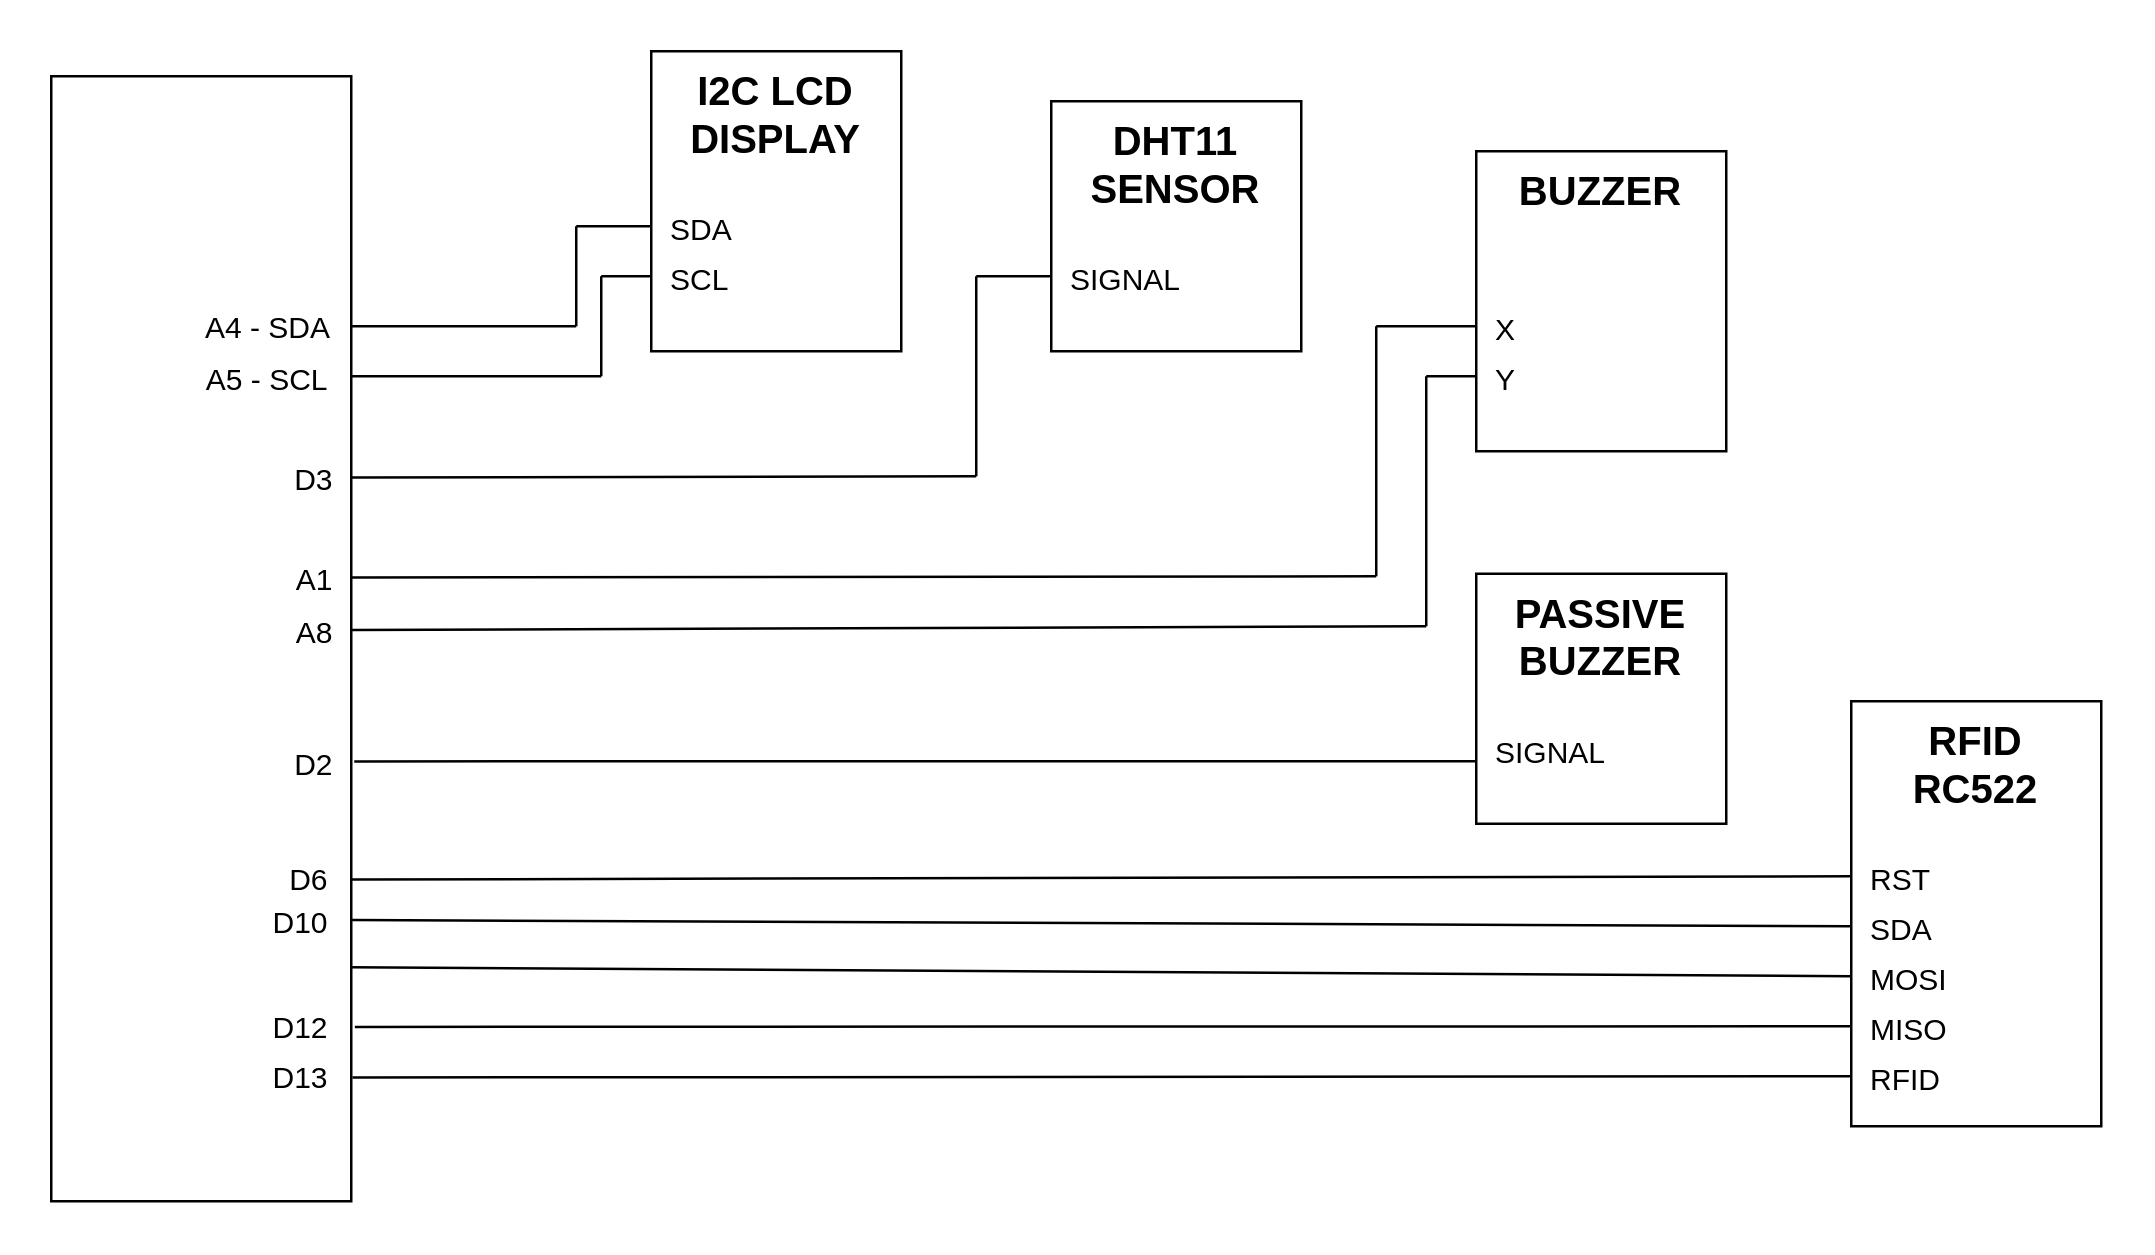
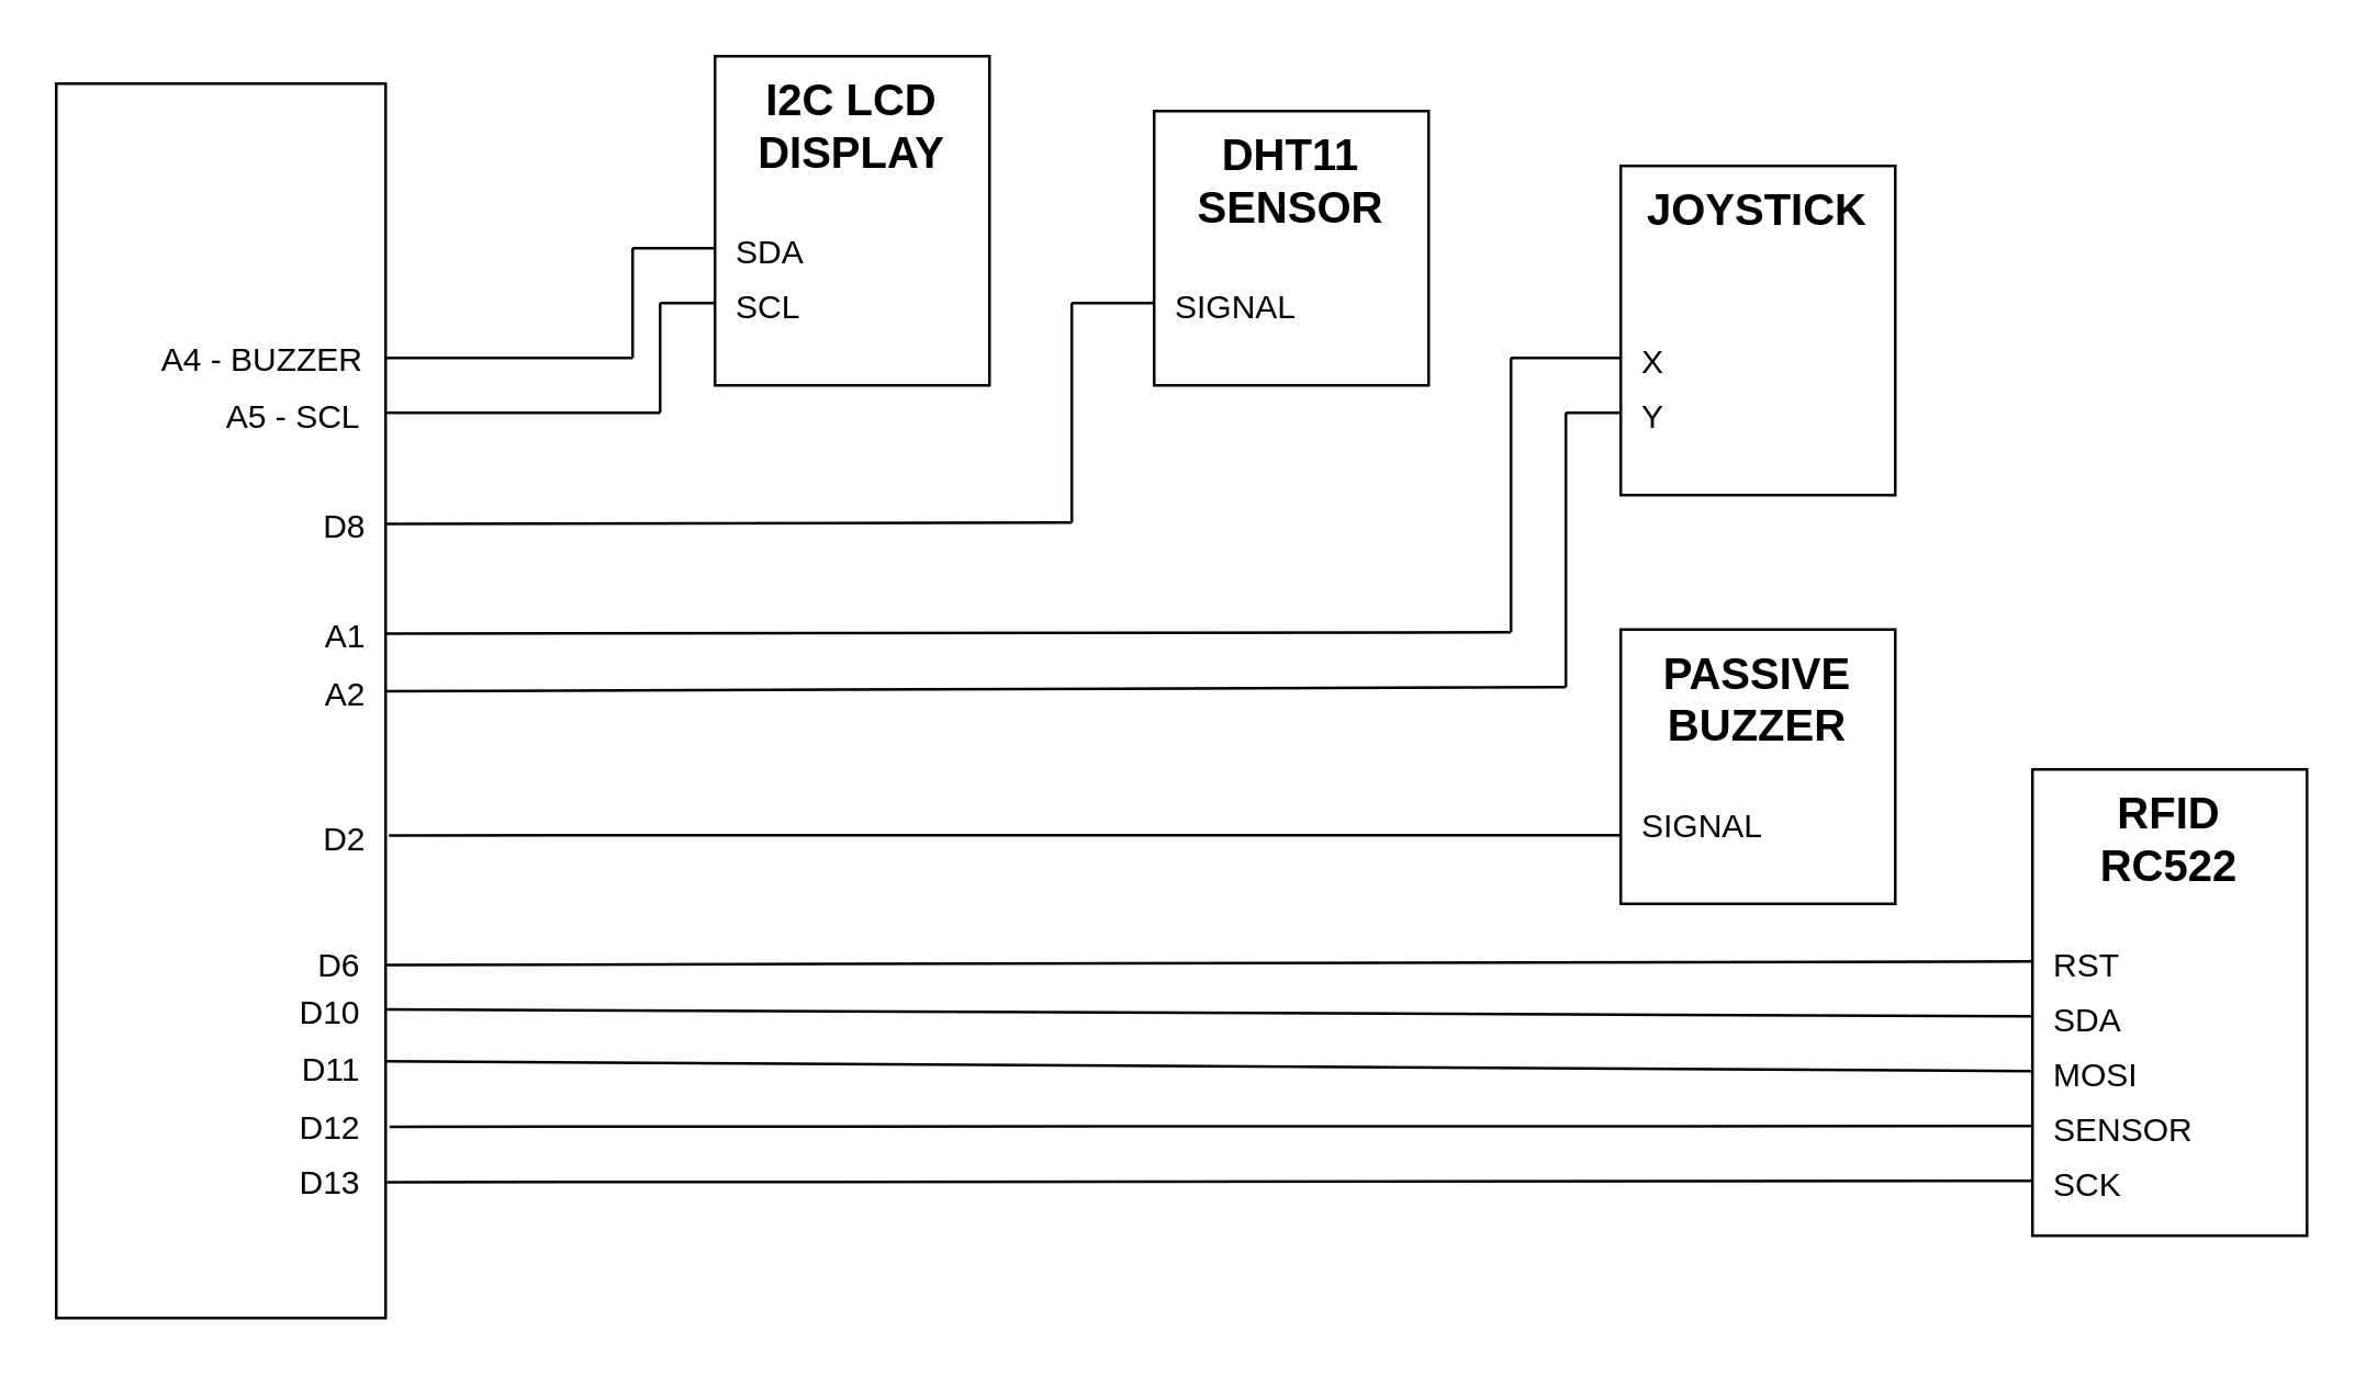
- <mxCell id="23" value="&lt;div style=&quot;border-color: var(--border-color);&quot;&gt;BUZZER&lt;/div&gt;" style="text;html=1;align=center;verticalAlign=top;whiteSpace=wrap;rounded=0;fontSize=16;fontStyle=1;spacingTop=0;" vertex="1" parent="19"><mxGeometry width="100" height="50" as="geometry" /></mxCell>
+ <mxCell id="23" value="&lt;div style=&quot;border-color: var(--border-color);&quot;&gt;JOYSTICK&lt;/div&gt;" style="text;html=1;align=center;verticalAlign=top;whiteSpace=wrap;rounded=0;fontSize=16;fontStyle=1;spacingTop=0;" vertex="1" parent="19"><mxGeometry width="100" height="50" as="geometry" /></mxCell>
- <mxCell id="25" value="&lt;font style=&quot;font-size: 12px;&quot;&gt;A4 - SDA&lt;/font&gt;" style="text;html=1;align=right;verticalAlign=middle;whiteSpace=wrap;rounded=0;fillColor=none;spacing=0;spacingRight=8;fontSize=14;" vertex="1" parent="1"><mxGeometry x="20" y="120" width="120" height="20" as="geometry" /></mxCell>
+ <mxCell id="25" value="&lt;font style=&quot;font-size: 12px;&quot;&gt;A4 - BUZZER&lt;/font&gt;" style="text;html=1;align=right;verticalAlign=middle;whiteSpace=wrap;rounded=0;fillColor=none;spacing=0;spacingRight=8;fontSize=14;" vertex="1" parent="1"><mxGeometry x="20" y="120" width="120" height="20" as="geometry" /></mxCell>
- <mxCell id="27" value="&lt;font style=&quot;font-size: 12px;&quot;&gt;D3&lt;/font&gt;" style="text;html=1;align=right;verticalAlign=middle;whiteSpace=wrap;rounded=0;fillColor=none;spacing=0;spacingRight=8;fontSize=14;" vertex="1" parent="1"><mxGeometry x="21.5" y="180" width="118.5" height="21" as="geometry" /></mxCell>
+ <mxCell id="27" value="&lt;font style=&quot;font-size: 12px;&quot;&gt;D8&lt;/font&gt;" style="text;html=1;align=right;verticalAlign=middle;whiteSpace=wrap;rounded=0;fillColor=none;spacing=0;spacingRight=8;fontSize=14;" vertex="1" parent="1"><mxGeometry x="21.5" y="180" width="118.5" height="21" as="geometry" /></mxCell>
- <mxCell id="29" value="&lt;font style=&quot;font-size: 12px;&quot;&gt;A8&lt;/font&gt;" style="text;html=1;align=right;verticalAlign=middle;whiteSpace=wrap;rounded=0;fillColor=none;spacing=0;spacingRight=8;fontSize=14;" vertex="1" parent="1"><mxGeometry x="21.5" y="241" width="118.5" height="21" as="geometry" /></mxCell>
+ <mxCell id="29" value="&lt;font style=&quot;font-size: 12px;&quot;&gt;A2&lt;/font&gt;" style="text;html=1;align=right;verticalAlign=middle;whiteSpace=wrap;rounded=0;fillColor=none;spacing=0;spacingRight=8;fontSize=14;" vertex="1" parent="1"><mxGeometry x="21.5" y="241" width="118.5" height="21" as="geometry" /></mxCell>
+ <mxCell id="46" value="&lt;font style=&quot;font-size: 12px;&quot;&gt;D11&lt;/font&gt;" style="text;html=1;align=right;verticalAlign=middle;whiteSpace=wrap;rounded=0;fillColor=none;spacing=0;spacingRight=8;fontSize=14;" vertex="1" parent="1"><mxGeometry x="20" y="378" width="118.5" height="21" as="geometry" /></mxCell>
- <mxCell id="37" value="&lt;font style=&quot;font-size: 12px;&quot;&gt;MISO&lt;/font&gt;" style="text;html=1;align=left;verticalAlign=bottom;whiteSpace=wrap;rounded=0;fillColor=none;spacing=0;spacingRight=8;fontSize=14;spacingLeft=8;" vertex="1" parent="1"><mxGeometry x="740" y="400" width="90" height="20" as="geometry" /></mxCell>
+ <mxCell id="37" value="&lt;font style=&quot;font-size: 12px;&quot;&gt;SENSOR&lt;/font&gt;" style="text;html=1;align=left;verticalAlign=bottom;whiteSpace=wrap;rounded=0;fillColor=none;spacing=0;spacingRight=8;fontSize=14;spacingLeft=8;" vertex="1" parent="1"><mxGeometry x="740" y="400" width="90" height="20" as="geometry" /></mxCell>
- <mxCell id="38" value="&lt;font style=&quot;font-size: 12px;&quot;&gt;RFID&lt;/font&gt;" style="text;html=1;align=left;verticalAlign=bottom;whiteSpace=wrap;rounded=0;fillColor=none;spacing=0;spacingRight=8;fontSize=14;spacingLeft=8;" vertex="1" parent="1"><mxGeometry x="740" y="420" width="90" height="20" as="geometry" /></mxCell>
+ <mxCell id="38" value="&lt;font style=&quot;font-size: 12px;&quot;&gt;SCK&lt;/font&gt;" style="text;html=1;align=left;verticalAlign=bottom;whiteSpace=wrap;rounded=0;fillColor=none;spacing=0;spacingRight=8;fontSize=14;spacingLeft=8;" vertex="1" parent="1"><mxGeometry x="740" y="420" width="90" height="20" as="geometry" /></mxCell>
